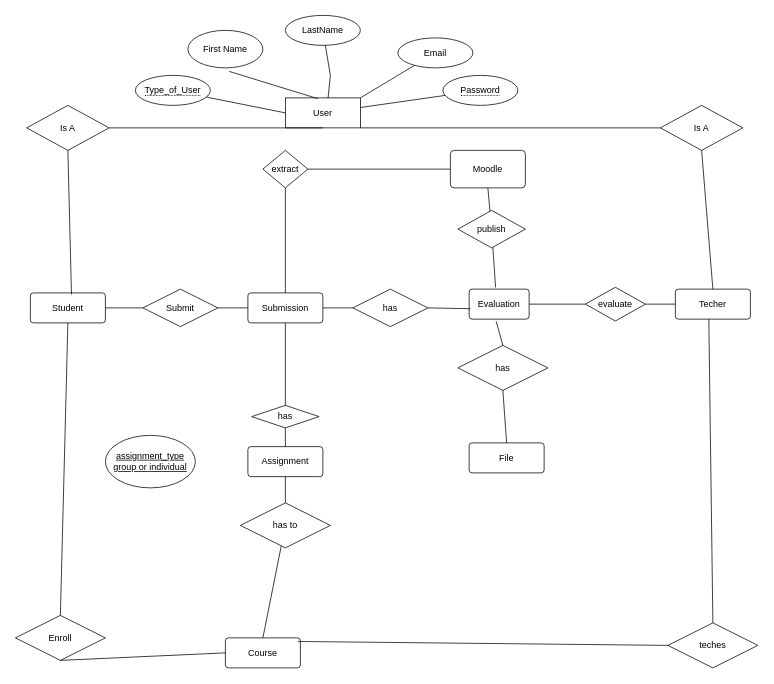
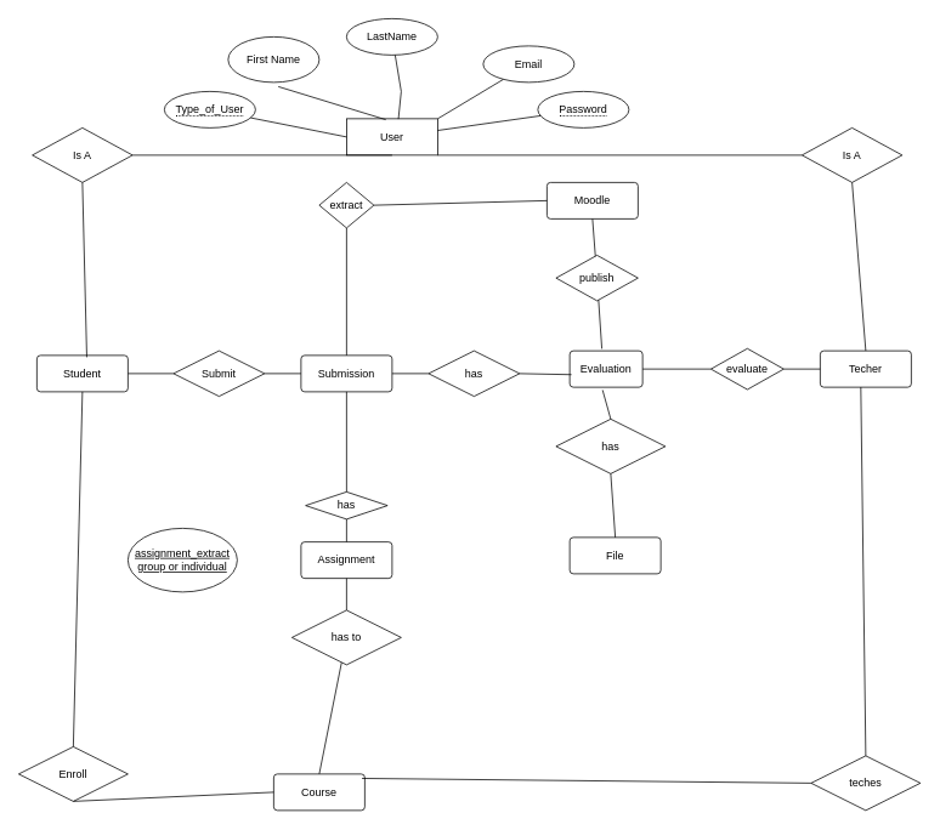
- <mxCell id="52" value="Moodle" style="rounded=1;arcSize=10;whiteSpace=wrap;html=1;align=center;" vertex="1" parent="1"><mxGeometry x="600" y="200" width="100" height="50" as="geometry" /></mxCell>
+ <mxCell id="52" value="Moodle" style="rounded=1;arcSize=10;whiteSpace=wrap;html=1;align=center;" vertex="1" parent="1"><mxGeometry x="600" y="200" width="100" height="40" as="geometry" /></mxCell>
- <mxCell id="50" value="assignment_type&lt;br&gt;group or individual" style="ellipse;whiteSpace=wrap;html=1;align=center;fontStyle=4;" vertex="1" parent="1"><mxGeometry x="140" y="580" width="120" height="70" as="geometry" /></mxCell>
+ <mxCell id="50" value="assignment_extract&lt;br&gt;group or individual" style="ellipse;whiteSpace=wrap;html=1;align=center;fontStyle=4;" vertex="1" parent="1"><mxGeometry x="140" y="580" width="120" height="70" as="geometry" /></mxCell>
